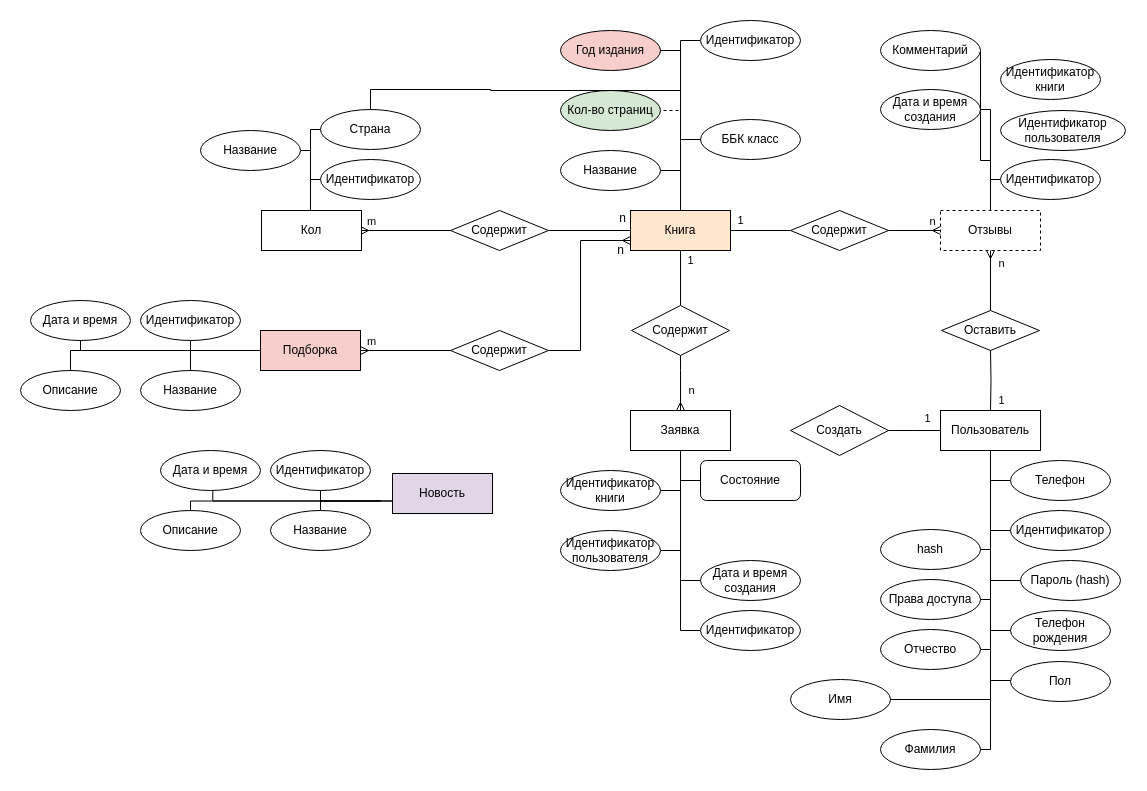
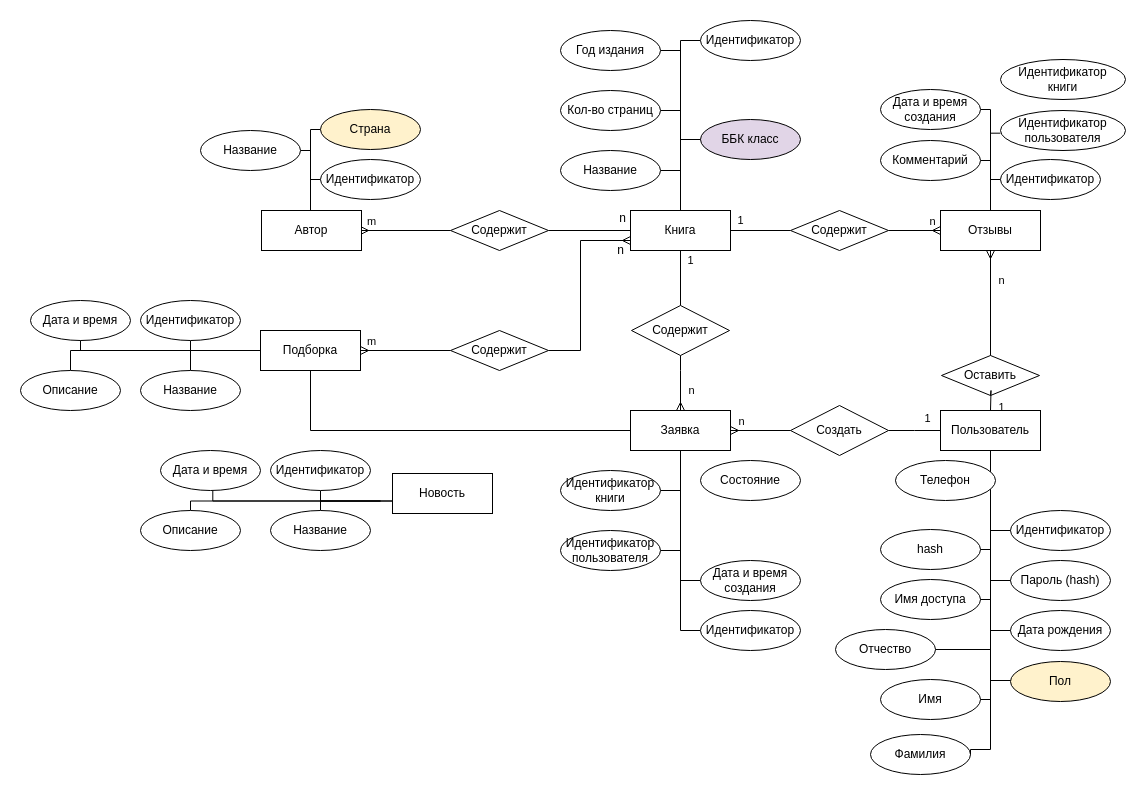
- <mxCell id="40" value="Год издания" style="ellipse;whiteSpace=wrap;html=1;align=center;fillColor=#f8cecc;" vertex="1" parent="1"><mxGeometry x="560" y="30" width="100" height="40" as="geometry" /></mxCell>
+ <mxCell id="40" value="Год издания" style="ellipse;whiteSpace=wrap;html=1;align=center;" vertex="1" parent="1"><mxGeometry x="560" y="30" width="100" height="40" as="geometry" /></mxCell>
- <mxCell id="63" value="Комментарий" style="ellipse;whiteSpace=wrap;html=1;align=center;" vertex="1" parent="1"><mxGeometry x="880" y="30" width="100" height="40" as="geometry" /></mxCell>
+ <mxCell id="63" value="Комментарий" style="ellipse;whiteSpace=wrap;html=1;align=center;" vertex="1" parent="1"><mxGeometry x="880" y="140" width="100" height="40" as="geometry" /></mxCell>
- <mxCell id="62" value="&lt;div&gt;Идентификатор&lt;/div&gt;&lt;div&gt;книги&lt;/div&gt;" style="ellipse;whiteSpace=wrap;html=1;align=center;" vertex="1" parent="1"><mxGeometry x="1000" y="59" width="100" height="40" as="geometry" /></mxCell>
+ <mxCell id="62" value="&lt;div&gt;Идентификатор&lt;/div&gt;&lt;div&gt;книги&lt;/div&gt;" style="ellipse;whiteSpace=wrap;html=1;align=center;" vertex="1" parent="1"><mxGeometry x="1000" y="59" width="125" height="40" as="geometry" /></mxCell>
- <mxCell id="39" style="edgeStyle=orthogonalEdgeStyle;rounded=0;orthogonalLoop=1;jettySize=auto;html=1;exitX=1;exitY=0.5;exitDx=0;exitDy=0;endArrow=none;endFill=0;" edge="1" parent="1" source="40" target="80"><mxGeometry relative="1" as="geometry" /></mxCell>
+ <mxCell id="39" style="edgeStyle=orthogonalEdgeStyle;rounded=0;orthogonalLoop=1;jettySize=auto;html=1;exitX=1;exitY=0.5;exitDx=0;exitDy=0;entryX=0.5;entryY=0;entryDx=0;entryDy=0;endArrow=none;endFill=0;" edge="1" parent="1" source="40" target="7"><mxGeometry relative="1" as="geometry" /></mxCell>
- <mxCell id="23" value="Кол-во страниц" style="ellipse;whiteSpace=wrap;html=1;align=center;fillColor=#d5e8d4;" vertex="1" parent="1"><mxGeometry x="560" y="90" width="100" height="40" as="geometry" /></mxCell>
+ <mxCell id="23" value="Кол-во страниц" style="ellipse;whiteSpace=wrap;html=1;align=center;" vertex="1" parent="1"><mxGeometry x="560" y="90" width="100" height="40" as="geometry" /></mxCell>
- <mxCell id="3" style="edgeStyle=orthogonalEdgeStyle;rounded=0;orthogonalLoop=1;jettySize=auto;html=1;exitX=0.5;exitY=0;exitDx=0;exitDy=0;entryX=1;entryY=0.5;entryDx=0;entryDy=0;endArrow=none;endFill=0;dashed=1;" edge="1" parent="1" source="7" target="23"><mxGeometry relative="1" as="geometry" /></mxCell>
+ <mxCell id="3" style="edgeStyle=orthogonalEdgeStyle;rounded=0;orthogonalLoop=1;jettySize=auto;html=1;exitX=0.5;exitY=0;exitDx=0;exitDy=0;entryX=1;entryY=0.5;entryDx=0;entryDy=0;endArrow=none;endFill=0;" edge="1" parent="1" source="7" target="23"><mxGeometry relative="1" as="geometry" /></mxCell>
- <mxCell id="80" value="&lt;div&gt;Страна&lt;/div&gt;" style="ellipse;whiteSpace=wrap;html=1;align=center;" vertex="1" parent="1"><mxGeometry x="320" y="109" width="100" height="40" as="geometry" /></mxCell>
+ <mxCell id="80" value="&lt;div&gt;Страна&lt;/div&gt;" style="ellipse;whiteSpace=wrap;html=1;align=center;fillColor=#fff2cc;" vertex="1" parent="1"><mxGeometry x="320" y="109" width="100" height="40" as="geometry" /></mxCell>
+ <mxCell id="18" style="edgeStyle=orthogonalEdgeStyle;rounded=0;orthogonalLoop=1;jettySize=auto;html=1;entryX=-0.001;entryY=0.567;entryDx=0;entryDy=0;entryPerimeter=0;endArrow=none;endFill=0;" edge="1" parent="1" source="20" target="61"><mxGeometry relative="1" as="geometry"><Array as="points"><mxPoint x="990" y="133" /></Array></mxGeometry></mxCell>
- <mxCell id="104" value="ББК класс" style="ellipse;whiteSpace=wrap;html=1;align=center;" vertex="1" parent="1"><mxGeometry x="700" y="119" width="100" height="40" as="geometry" /></mxCell>
+ <mxCell id="104" value="ББК класс" style="ellipse;whiteSpace=wrap;html=1;align=center;fillColor=#e1d5e7;" vertex="1" parent="1"><mxGeometry x="700" y="119" width="100" height="40" as="geometry" /></mxCell>
- <mxCell id="95" value="Кол" style="whiteSpace=wrap;html=1;align=center;" vertex="1" parent="1"><mxGeometry x="261" y="210" width="100" height="40" as="geometry" /></mxCell>
+ <mxCell id="95" value="Автор" style="whiteSpace=wrap;html=1;align=center;" vertex="1" parent="1"><mxGeometry x="261" y="210" width="100" height="40" as="geometry" /></mxCell>
- <mxCell id="7" value="Книга" style="whiteSpace=wrap;html=1;align=center;fillColor=#ffe6cc;" vertex="1" parent="1"><mxGeometry x="630" y="210" width="100" height="40" as="geometry" /></mxCell>
+ <mxCell id="7" value="Книга" style="whiteSpace=wrap;html=1;align=center;" vertex="1" parent="1"><mxGeometry x="630" y="210" width="100" height="40" as="geometry" /></mxCell>
- <mxCell id="20" value="Отзывы" style="whiteSpace=wrap;html=1;align=center;dashed=1;" vertex="1" parent="1"><mxGeometry x="940" y="210" width="100" height="40" as="geometry" /></mxCell>
+ <mxCell id="20" value="Отзывы" style="whiteSpace=wrap;html=1;align=center;" vertex="1" parent="1"><mxGeometry x="940" y="210" width="100" height="40" as="geometry" /></mxCell>
- <mxCell id="52" value="Оставить" style="shape=rhombus;perimeter=rhombusPerimeter;whiteSpace=wrap;html=1;align=center;" vertex="1" parent="1"><mxGeometry x="941" y="310" width="98" height="40" as="geometry" /></mxCell>
+ <mxCell id="52" value="Оставить" style="shape=rhombus;perimeter=rhombusPerimeter;whiteSpace=wrap;html=1;align=center;" vertex="1" parent="1"><mxGeometry x="941" y="355" width="98" height="40" as="geometry" /></mxCell>
- <mxCell id="84" value="Подборка" style="whiteSpace=wrap;html=1;align=center;fillColor=#f8cecc;" vertex="1" parent="1"><mxGeometry x="260" y="330" width="100" height="40" as="geometry" /></mxCell>
+ <mxCell id="84" value="Подборка" style="whiteSpace=wrap;html=1;align=center;" vertex="1" parent="1"><mxGeometry x="260" y="330" width="100" height="40" as="geometry" /></mxCell>
+ <mxCell id="35" value="" style="edgeStyle=orthogonalEdgeStyle;fontSize=12;html=1;endArrow=ERmany;rounded=0;exitX=0;exitY=0.5;exitDx=0;exitDy=0;entryX=1;entryY=0.5;entryDx=0;entryDy=0;" edge="1" parent="1" source="34" target="13"><mxGeometry width="100" height="100" relative="1" as="geometry"><mxPoint x="840" y="370" as="sourcePoint" /><mxPoint x="940" y="270" as="targetPoint" /></mxGeometry></mxCell>
+ <mxCell id="36" value="n" style="edgeLabel;html=1;align=center;verticalAlign=middle;resizable=0;points=[];" vertex="1" connectable="0" parent="35"><mxGeometry x="0.877" relative="1" as="geometry"><mxPoint x="6" y="-10" as="offset" /></mxGeometry></mxCell>
- <mxCell id="10" style="edgeStyle=orthogonalEdgeStyle;rounded=0;orthogonalLoop=1;jettySize=auto;html=1;entryX=0;entryY=0.5;entryDx=0;entryDy=0;endArrow=none;endFill=0;" edge="1" parent="1" source="13" target="43"><mxGeometry relative="1" as="geometry" /></mxCell>
+ <mxCell id="10" style="edgeStyle=orthogonalEdgeStyle;rounded=0;orthogonalLoop=1;jettySize=auto;html=1;endArrow=none;endFill=0;" edge="1" parent="1" source="13" target="84"><mxGeometry relative="1" as="geometry" /></mxCell>
- <mxCell id="43" value="Состояние" style="whiteSpace=wrap;html=1;align=center;rounded=1;" vertex="1" parent="1"><mxGeometry x="700" y="460" width="100" height="40" as="geometry" /></mxCell>
+ <mxCell id="43" value="Состояние" style="ellipse;whiteSpace=wrap;html=1;align=center;" vertex="1" parent="1"><mxGeometry x="700" y="460" width="100" height="40" as="geometry" /></mxCell>
- <mxCell id="79" value="Телефон" style="ellipse;whiteSpace=wrap;html=1;align=center;" vertex="1" parent="1"><mxGeometry x="1010" y="460" width="100" height="40" as="geometry" /></mxCell>
+ <mxCell id="79" value="Телефон" style="ellipse;whiteSpace=wrap;html=1;align=center;" vertex="1" parent="1"><mxGeometry x="895" y="460" width="100" height="40" as="geometry" /></mxCell>
- <mxCell id="99" value="Новость" style="whiteSpace=wrap;html=1;align=center;fillColor=#e1d5e7;" vertex="1" parent="1"><mxGeometry x="392" y="473" width="100" height="40" as="geometry" /></mxCell>
+ <mxCell id="99" value="Новость" style="whiteSpace=wrap;html=1;align=center;" vertex="1" parent="1"><mxGeometry x="392" y="473" width="100" height="40" as="geometry" /></mxCell>
- <mxCell id="29" value="Пароль (hash)" style="ellipse;whiteSpace=wrap;html=1;align=center;" vertex="1" parent="1"><mxGeometry x="1020" y="560" width="100" height="40" as="geometry" /></mxCell>
+ <mxCell id="29" value="Пароль (hash)" style="ellipse;whiteSpace=wrap;html=1;align=center;" vertex="1" parent="1"><mxGeometry x="1010" y="560" width="100" height="40" as="geometry" /></mxCell>
- <mxCell id="30" value="Права доступа" style="ellipse;whiteSpace=wrap;html=1;align=center;" vertex="1" parent="1"><mxGeometry x="880" y="579" width="100" height="40" as="geometry" /></mxCell>
+ <mxCell id="30" value="Имя доступа" style="ellipse;whiteSpace=wrap;html=1;align=center;" vertex="1" parent="1"><mxGeometry x="880" y="579" width="100" height="40" as="geometry" /></mxCell>
- <mxCell id="28" value="Телефон рождения" style="ellipse;whiteSpace=wrap;html=1;align=center;" vertex="1" parent="1"><mxGeometry x="1010" y="610" width="100" height="40" as="geometry" /></mxCell>
+ <mxCell id="28" value="Дата рождения" style="ellipse;whiteSpace=wrap;html=1;align=center;" vertex="1" parent="1"><mxGeometry x="1010" y="610" width="100" height="40" as="geometry" /></mxCell>
- <mxCell id="26" value="Отчество" style="ellipse;whiteSpace=wrap;html=1;align=center;" vertex="1" parent="1"><mxGeometry x="880" y="629" width="100" height="40" as="geometry" /></mxCell>
+ <mxCell id="26" value="Отчество" style="ellipse;whiteSpace=wrap;html=1;align=center;" vertex="1" parent="1"><mxGeometry x="835" y="629" width="100" height="40" as="geometry" /></mxCell>
- <mxCell id="27" value="Пол" style="ellipse;whiteSpace=wrap;html=1;align=center;" vertex="1" parent="1"><mxGeometry x="1010" y="661" width="100" height="40" as="geometry" /></mxCell>
+ <mxCell id="27" value="Пол" style="ellipse;whiteSpace=wrap;html=1;align=center;fillColor=#fff2cc;" vertex="1" parent="1"><mxGeometry x="1010" y="661" width="100" height="40" as="geometry" /></mxCell>
- <mxCell id="25" value="Имя" style="ellipse;whiteSpace=wrap;html=1;align=center;" vertex="1" parent="1"><mxGeometry x="790" y="679" width="100" height="40" as="geometry" /></mxCell>
+ <mxCell id="25" value="Имя" style="ellipse;whiteSpace=wrap;html=1;align=center;" vertex="1" parent="1"><mxGeometry x="880" y="679" width="100" height="40" as="geometry" /></mxCell>
- <mxCell id="24" value="Фамилия" style="ellipse;whiteSpace=wrap;html=1;align=center;" vertex="1" parent="1"><mxGeometry x="880" y="729" width="100" height="40" as="geometry" /></mxCell>
+ <mxCell id="24" value="Фамилия" style="ellipse;whiteSpace=wrap;html=1;align=center;" vertex="1" parent="1"><mxGeometry x="870" y="734" width="100" height="40" as="geometry" /></mxCell>
